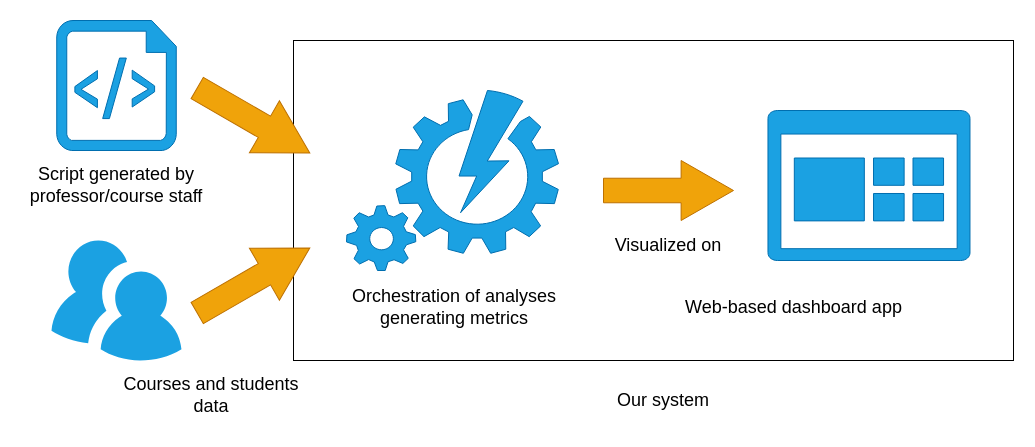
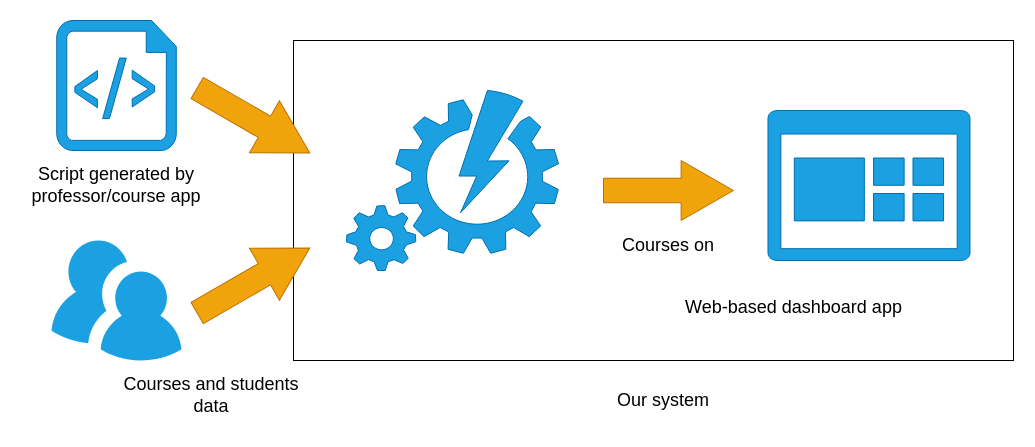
- <mxCell id="5" value="&lt;font style=&quot;font-size: 18px;&quot;&gt;Script generated by&lt;br&gt;professor/course staff&lt;/font&gt;" style="text;strokeColor=none;align=center;fillColor=none;html=1;verticalAlign=middle;whiteSpace=wrap;rounded=0;" parent="1" vertex="1"><mxGeometry x="20.99" y="160" width="190" height="50" as="geometry" /></mxCell>
+ <mxCell id="5" value="&lt;font style=&quot;font-size: 18px;&quot;&gt;Script generated by&lt;br&gt;professor/course app&lt;/font&gt;" style="text;strokeColor=none;align=center;fillColor=none;html=1;verticalAlign=middle;whiteSpace=wrap;rounded=0;" parent="1" vertex="1"><mxGeometry x="20.99" y="160" width="190" height="50" as="geometry" /></mxCell>
- <mxCell id="15" value="&lt;span style=&quot;font-size: 18px;&quot;&gt;Visualized on&lt;/span&gt;" style="text;strokeColor=none;align=center;fillColor=none;html=1;verticalAlign=middle;whiteSpace=wrap;rounded=0;" vertex="1" parent="1"><mxGeometry x="573" y="220" width="190" height="50" as="geometry" /></mxCell>
+ <mxCell id="15" value="&lt;span style=&quot;font-size: 18px;&quot;&gt;Courses on&lt;/span&gt;" style="text;strokeColor=none;align=center;fillColor=none;html=1;verticalAlign=middle;whiteSpace=wrap;rounded=0;" vertex="1" parent="1"><mxGeometry x="573" y="220" width="190" height="50" as="geometry" /></mxCell>
- <mxCell id="6" value="&lt;span style=&quot;font-size: 18px;&quot;&gt;Orchestration of analyses generating metrics&lt;/span&gt;" style="text;strokeColor=none;align=center;fillColor=none;html=1;verticalAlign=middle;whiteSpace=wrap;rounded=0;" parent="1" vertex="1"><mxGeometry x="345.98" y="282" width="216.01" height="50" as="geometry" /></mxCell>
